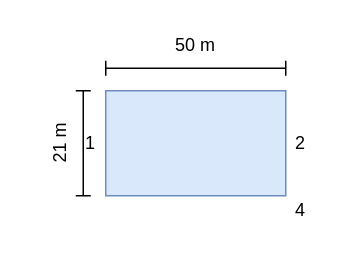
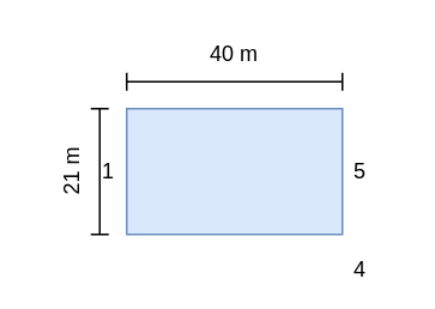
- <mxCell id="7" value="50 m" style="text;html=1;strokeColor=none;fillColor=none;align=center;verticalAlign=middle;whiteSpace=wrap;rounded=0;" vertex="1" parent="1"><mxGeometry x="110" y="20" width="40" height="20" as="geometry" /></mxCell>
+ <mxCell id="7" value="40 m" style="text;html=1;strokeColor=none;fillColor=none;align=center;verticalAlign=middle;whiteSpace=wrap;rounded=0;" vertex="1" parent="1"><mxGeometry x="110" y="20" width="40" height="20" as="geometry" /></mxCell>
- <mxCell id="5" value="2" style="text;html=1;strokeColor=none;fillColor=none;align=center;verticalAlign=middle;whiteSpace=wrap;rounded=0;" vertex="1" parent="1"><mxGeometry x="180" y="85" width="40" height="20" as="geometry" /></mxCell>
+ <mxCell id="5" value="5" style="text;html=1;strokeColor=none;fillColor=none;align=center;verticalAlign=middle;whiteSpace=wrap;rounded=0;" vertex="1" parent="1"><mxGeometry x="180" y="85" width="40" height="20" as="geometry" /></mxCell>
- <mxCell id="4" value="4" style="text;html=1;strokeColor=none;fillColor=none;align=center;verticalAlign=middle;whiteSpace=wrap;rounded=0;" vertex="1" parent="1"><mxGeometry x="180" y="130" width="40" height="20" as="geometry" /></mxCell>
+ <mxCell id="4" value="4" style="text;html=1;strokeColor=none;fillColor=none;align=center;verticalAlign=middle;whiteSpace=wrap;rounded=0;" vertex="1" parent="1"><mxGeometry x="180" y="140" width="40" height="20" as="geometry" /></mxCell>
